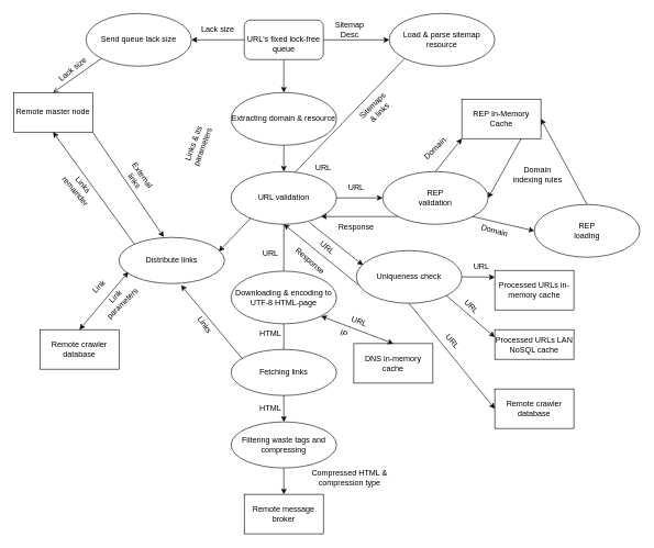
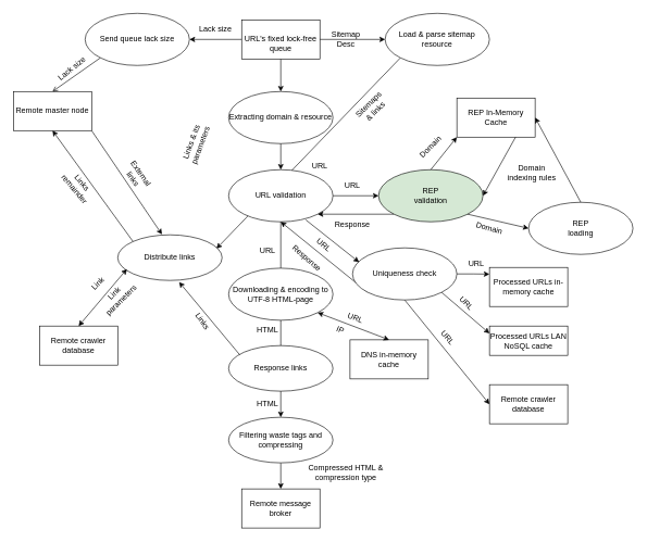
- <mxCell id="73" value="Sitemap Desc" style="text;html=1;strokeColor=none;fillColor=none;align=center;verticalAlign=middle;whiteSpace=wrap;rounded=0;" vertex="1" parent="1"><mxGeometry x="500" y="30" width="60" height="30" as="geometry" /></mxCell>
+ <mxCell id="73" value="Sitemap Desc" style="text;html=1;strokeColor=none;fillColor=none;align=center;verticalAlign=middle;whiteSpace=wrap;rounded=0;" vertex="1" parent="1"><mxGeometry x="500" y="45" width="60" height="30" as="geometry" /></mxCell>
- <mxCell id="7" value="&lt;br&gt;&lt;span style=&quot;color: rgb(0, 0, 0); font-family: Helvetica; font-size: 12px; font-style: normal; font-variant-ligatures: normal; font-variant-caps: normal; font-weight: 400; letter-spacing: normal; orphans: 2; text-align: center; text-indent: 0px; text-transform: none; widows: 2; word-spacing: 0px; -webkit-text-stroke-width: 0px; background-color: rgb(251, 251, 251); text-decoration-thickness: initial; text-decoration-style: initial; text-decoration-color: initial; float: none; display: inline !important;&quot;&gt;URL's fixed lock-free queue&lt;/span&gt;" style="whiteSpace=wrap;html=1;rounded=1;" parent="1" vertex="1"><mxGeometry x="370" y="30" width="120" height="60" as="geometry" /></mxCell>
+ <mxCell id="7" value="&lt;br&gt;&lt;span style=&quot;color: rgb(0, 0, 0); font-family: Helvetica; font-size: 12px; font-style: normal; font-variant-ligatures: normal; font-variant-caps: normal; font-weight: 400; letter-spacing: normal; orphans: 2; text-align: center; text-indent: 0px; text-transform: none; widows: 2; word-spacing: 0px; -webkit-text-stroke-width: 0px; background-color: rgb(251, 251, 251); text-decoration-thickness: initial; text-decoration-style: initial; text-decoration-color: initial; float: none; display: inline !important;&quot;&gt;URL's fixed lock-free queue&lt;/span&gt;" style="rounded=0;whiteSpace=wrap;html=1;" parent="1" vertex="1"><mxGeometry x="370" y="30" width="120" height="60" as="geometry" /></mxCell>
- <mxCell id="11" value="REP&lt;br&gt;validation" style="ellipse;whiteSpace=wrap;html=1;" parent="1" vertex="1"><mxGeometry x="580" y="260" width="160" height="80" as="geometry" /></mxCell>
+ <mxCell id="11" value="REP&lt;br&gt;validation" style="ellipse;whiteSpace=wrap;html=1;fillColor=#d5e8d4;" parent="1" vertex="1"><mxGeometry x="580" y="260" width="160" height="80" as="geometry" /></mxCell>
- <mxCell id="40" value="Fetching links" style="ellipse;whiteSpace=wrap;html=1;" parent="1" vertex="1"><mxGeometry x="350" y="530" width="160" height="70" as="geometry" /></mxCell>
+ <mxCell id="40" value="Response links" style="ellipse;whiteSpace=wrap;html=1;" parent="1" vertex="1"><mxGeometry x="350" y="530" width="160" height="70" as="geometry" /></mxCell>
